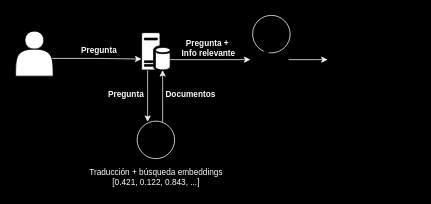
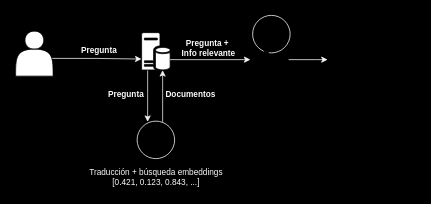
- <mxCell id="11" value="&lt;font style=&quot;font-weight: normal;&quot; color=&quot;#fcfcfc&quot;&gt;Traducción + búsqueda embeddings&lt;/font&gt;&lt;div&gt;&lt;font color=&quot;#fcfcfc&quot;&gt;&lt;span style=&quot;font-weight: 400;&quot;&gt;[0.421, 0.122, 0.843, ...]&lt;/span&gt;&lt;/font&gt;&lt;/div&gt;" style="edgeLabel;html=1;align=center;verticalAlign=middle;resizable=0;points=[];fontStyle=1;labelBackgroundColor=none;" vertex="1" connectable="0" parent="1"><mxGeometry x="206.999" y="235" as="geometry" /></mxCell>
+ <mxCell id="11" value="&lt;font style=&quot;font-weight: normal;&quot; color=&quot;#fcfcfc&quot;&gt;Traducción + búsqueda embeddings&lt;/font&gt;&lt;div&gt;&lt;font color=&quot;#fcfcfc&quot;&gt;&lt;span style=&quot;font-weight: 400;&quot;&gt;[0.421, 0.123, 0.843, ...]&lt;/span&gt;&lt;/font&gt;&lt;/div&gt;" style="edgeLabel;html=1;align=center;verticalAlign=middle;resizable=0;points=[];fontStyle=1;labelBackgroundColor=none;" vertex="1" connectable="0" parent="1"><mxGeometry x="206.999" y="235" as="geometry" /></mxCell>
